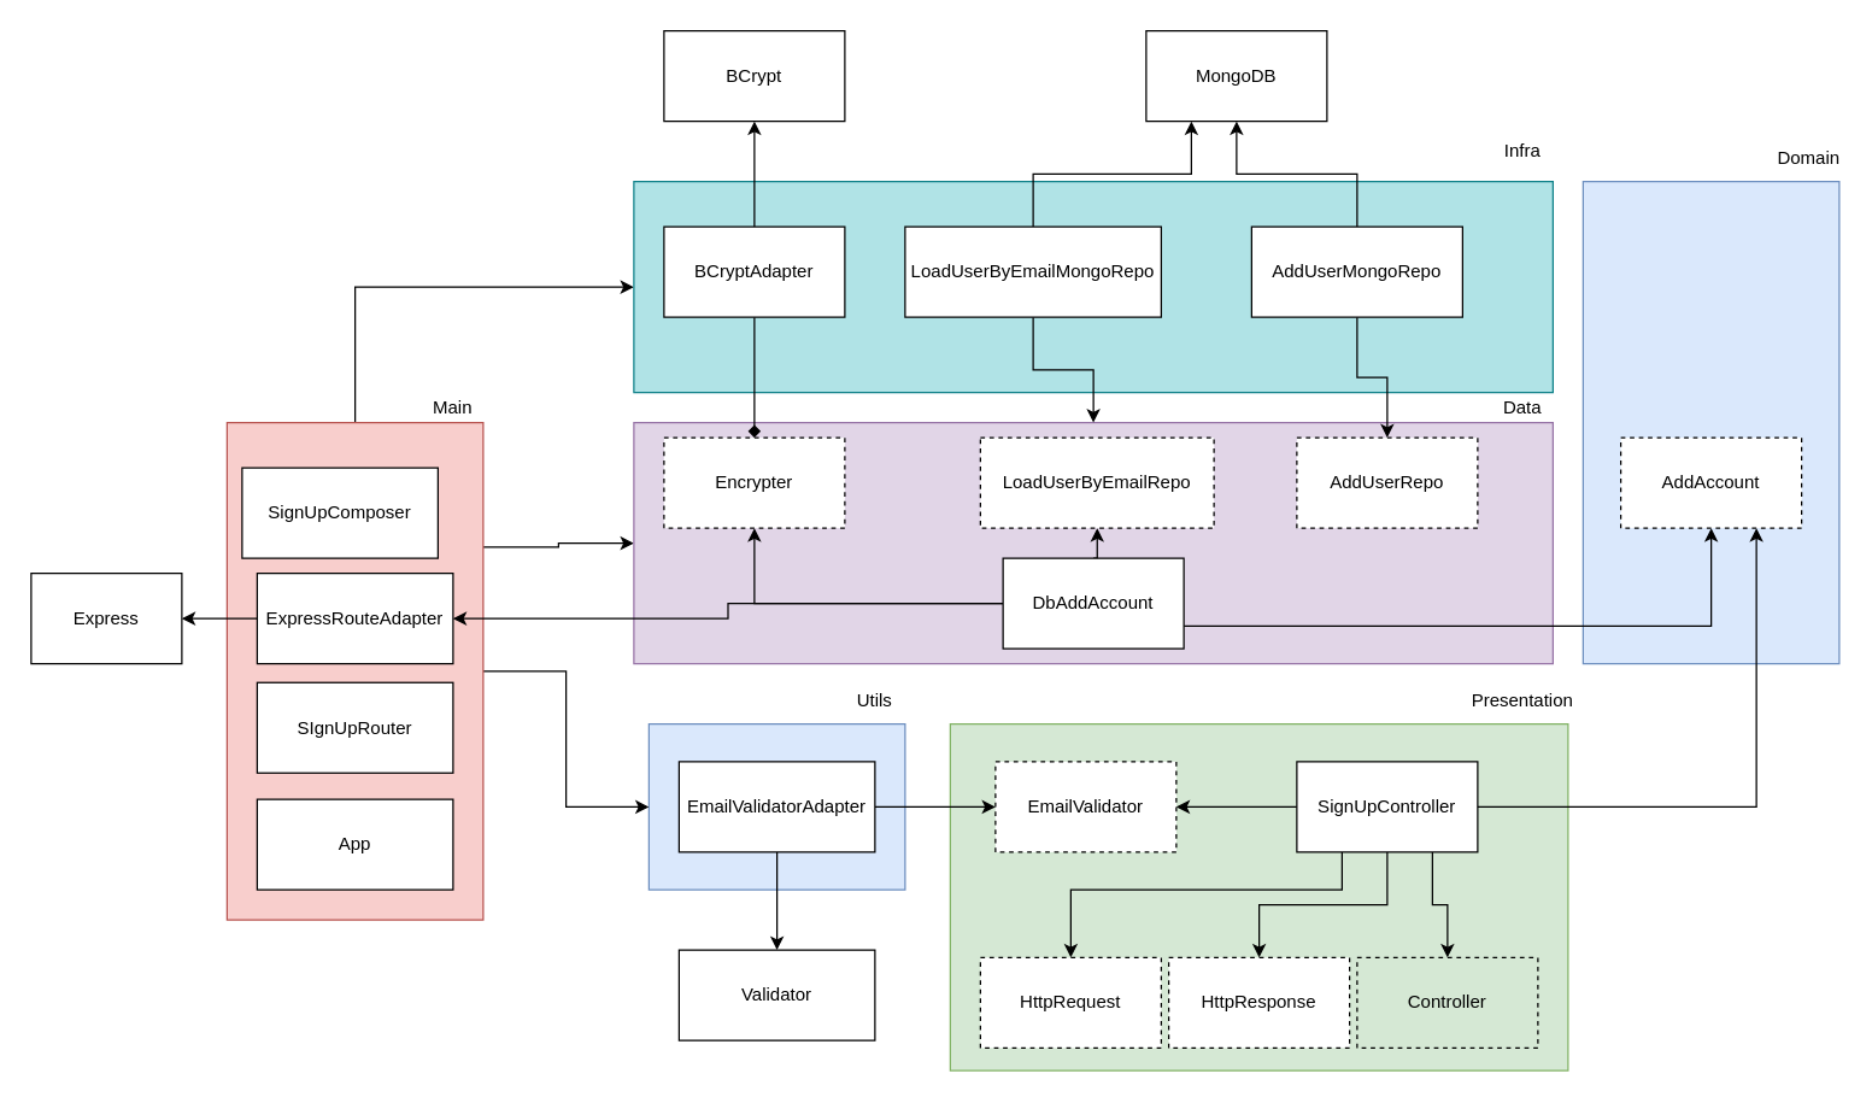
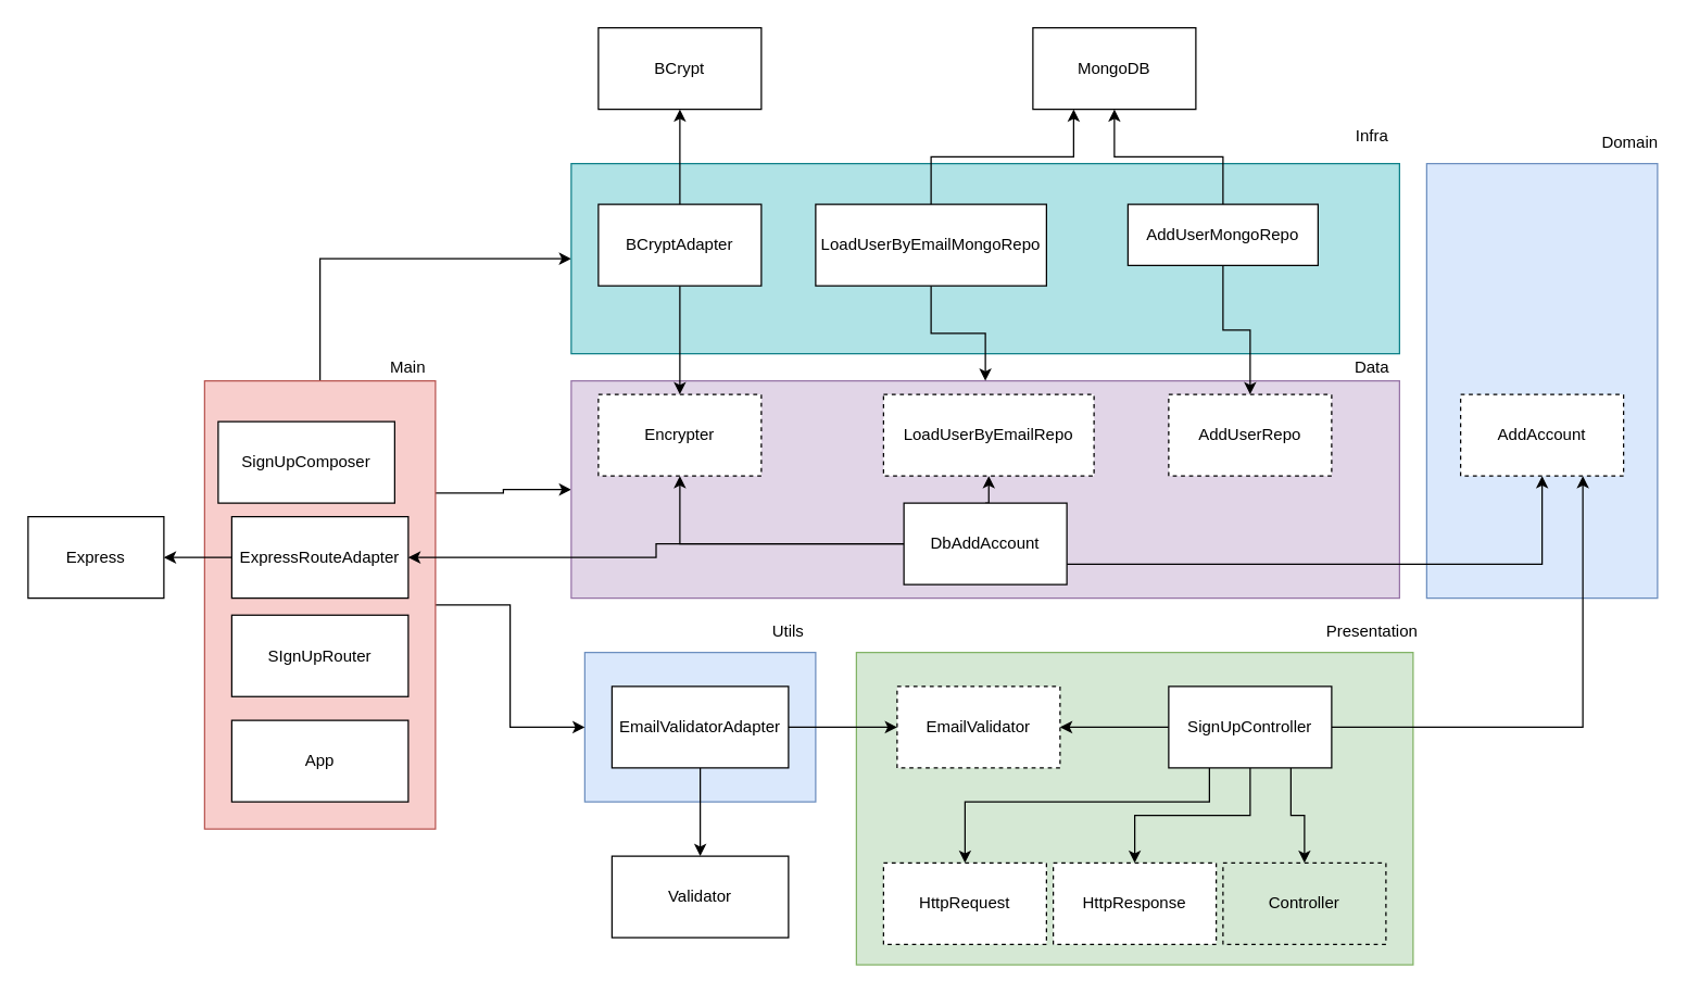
- <mxCell id="54" value="AddUserMongoRepo" style="rounded=0;whiteSpace=wrap;html=1;" vertex="1" parent="1"><mxGeometry x="830" y="150" width="140" height="60" as="geometry" /></mxCell>
+ <mxCell id="54" value="AddUserMongoRepo" style="rounded=0;whiteSpace=wrap;html=1;" vertex="1" parent="1"><mxGeometry x="830" y="150" width="140" height="45" as="geometry" /></mxCell>
- <mxCell id="47" style="edgeStyle=orthogonalEdgeStyle;rounded=0;orthogonalLoop=1;jettySize=auto;html=1;endArrow=diamond;" edge="1" parent="1" source="48" target="37"><mxGeometry relative="1" as="geometry" /></mxCell>
+ <mxCell id="47" style="edgeStyle=orthogonalEdgeStyle;rounded=0;orthogonalLoop=1;jettySize=auto;html=1;" edge="1" parent="1" source="48" target="37"><mxGeometry relative="1" as="geometry" /></mxCell>
